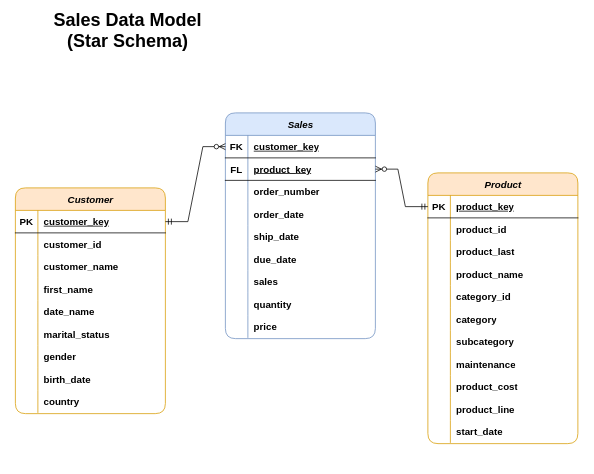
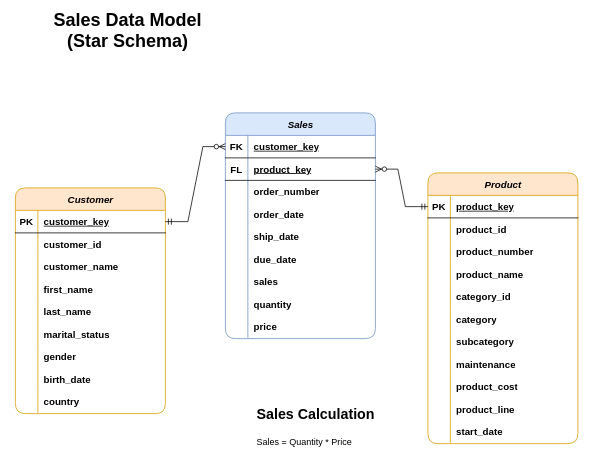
- <mxCell id="39" value="&lt;span style=&quot;text-wrap-mode: nowrap;&quot;&gt;product_last&lt;/span&gt;" style="shape=partialRectangle;connectable=0;fillColor=none;top=0;left=0;bottom=0;right=0;align=left;spacingLeft=6;overflow=hidden;whiteSpace=wrap;html=1;fontSize=13;fontStyle=1" vertex="1" parent="37"><mxGeometry x="30" width="170" height="30" as="geometry"><mxRectangle width="170" height="30" as="alternateBounds" /></mxGeometry></mxCell>
+ <mxCell id="39" value="&lt;span style=&quot;text-wrap-mode: nowrap;&quot;&gt;product_number&lt;/span&gt;" style="shape=partialRectangle;connectable=0;fillColor=none;top=0;left=0;bottom=0;right=0;align=left;spacingLeft=6;overflow=hidden;whiteSpace=wrap;html=1;fontSize=13;fontStyle=1" vertex="1" parent="37"><mxGeometry x="30" width="170" height="30" as="geometry"><mxRectangle width="170" height="30" as="alternateBounds" /></mxGeometry></mxCell>
- <mxCell id="17" value="date_name" style="shape=partialRectangle;connectable=0;fillColor=none;top=0;left=0;bottom=0;right=0;align=left;spacingLeft=6;overflow=hidden;whiteSpace=wrap;html=1;fontSize=13;fontStyle=1" vertex="1" parent="15"><mxGeometry x="30" width="170" height="30" as="geometry"><mxRectangle width="170" height="30" as="alternateBounds" /></mxGeometry></mxCell>
+ <mxCell id="17" value="last_name" style="shape=partialRectangle;connectable=0;fillColor=none;top=0;left=0;bottom=0;right=0;align=left;spacingLeft=6;overflow=hidden;whiteSpace=wrap;html=1;fontSize=13;fontStyle=1" vertex="1" parent="15"><mxGeometry x="30" width="170" height="30" as="geometry"><mxRectangle width="170" height="30" as="alternateBounds" /></mxGeometry></mxCell>
+ <mxCell id="94" value="&lt;h1 style=&quot;margin-top: 0px;&quot;&gt;&lt;font style=&quot;font-size: 19px;&quot;&gt;Sales Calculation&lt;/font&gt;&lt;/h1&gt;&lt;p&gt;Sales = Quantity * Price&lt;/p&gt;" style="text;html=1;whiteSpace=wrap;overflow=hidden;rounded=0;" vertex="1" parent="1"><mxGeometry x="340" y="530" width="180" height="80" as="geometry" /></mxCell>
